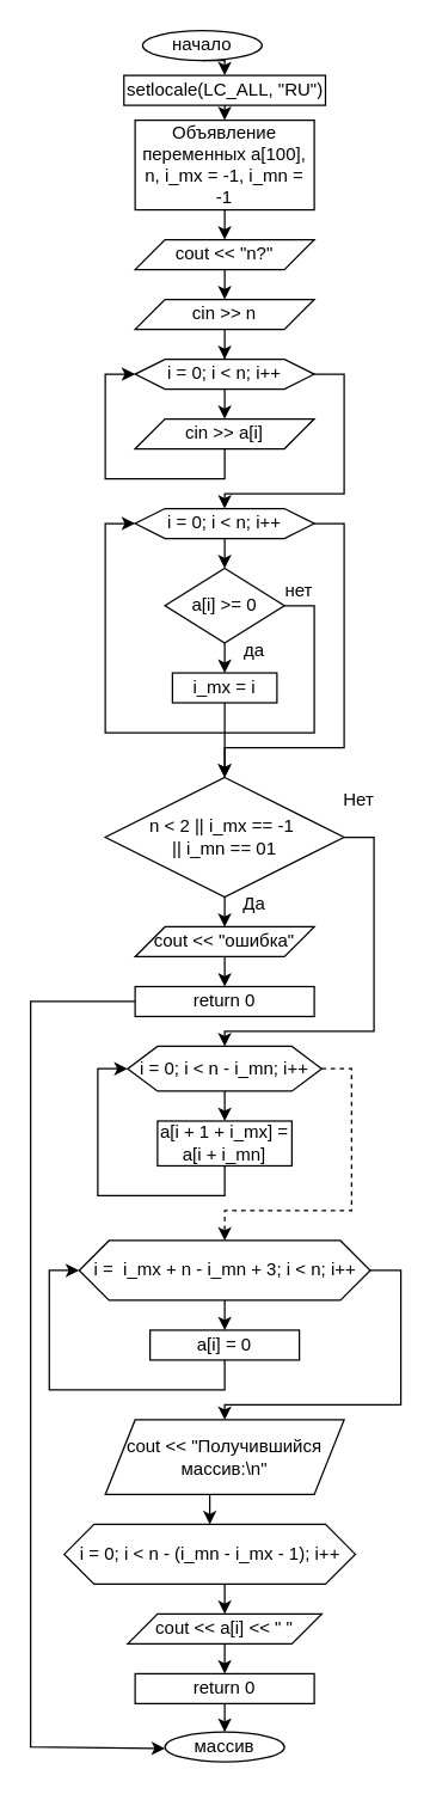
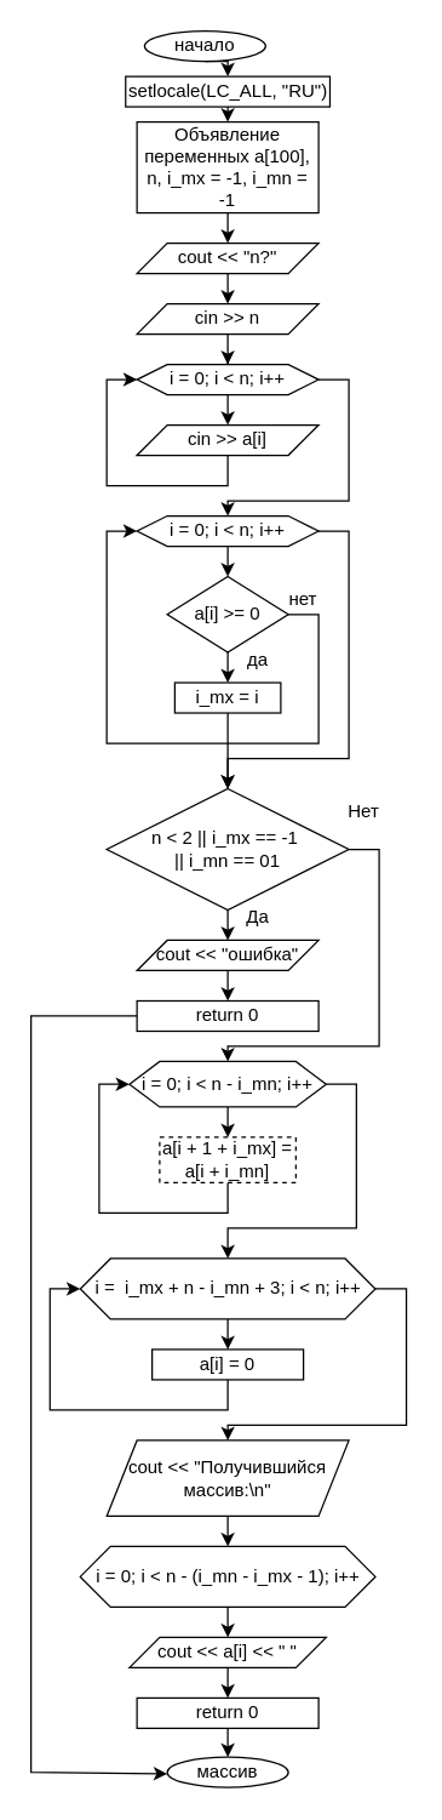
- <mxCell id="41" value="a[i + 1 + i_mx] = a[i + i_mn]" style="rounded=0;whiteSpace=wrap;html=1;" vertex="1" parent="1"><mxGeometry x="105" y="750" width="90" height="30" as="geometry" /></mxCell>
+ <mxCell id="41" value="a[i + 1 + i_mx] = a[i + i_mn]" style="rounded=0;whiteSpace=wrap;html=1;dashed=1;" vertex="1" parent="1"><mxGeometry x="105" y="750" width="90" height="30" as="geometry" /></mxCell>
- <mxCell id="38" style="edgeStyle=orthogonalEdgeStyle;rounded=0;orthogonalLoop=1;jettySize=auto;html=1;exitX=1;exitY=0.5;exitDx=0;exitDy=0;dashed=1;" edge="1" parent="1" source="39" target="44"><mxGeometry relative="1" as="geometry"><Array as="points"><mxPoint x="235" y="715" /><mxPoint x="235" y="810" /><mxPoint x="150" y="810" /></Array></mxGeometry></mxCell>
+ <mxCell id="38" style="edgeStyle=orthogonalEdgeStyle;rounded=0;orthogonalLoop=1;jettySize=auto;html=1;exitX=1;exitY=0.5;exitDx=0;exitDy=0;" edge="1" parent="1" source="39" target="44"><mxGeometry relative="1" as="geometry"><Array as="points"><mxPoint x="235" y="715" /><mxPoint x="235" y="810" /><mxPoint x="150" y="810" /></Array></mxGeometry></mxCell>
- <mxCell id="50" value="i = 0; i &amp;lt; n - (i_mn - i_mx - 1); i++" style="shape=hexagon;perimeter=hexagonPerimeter2;whiteSpace=wrap;html=1;fixedSize=1;" vertex="1" parent="1"><mxGeometry x="42.5" y="1020" width="195" height="40" as="geometry" /></mxCell>
+ <mxCell id="50" value="i = 0; i &amp;lt; n - (i_mn - i_mx - 1); i++" style="shape=hexagon;perimeter=hexagonPerimeter2;whiteSpace=wrap;html=1;fixedSize=1;" vertex="1" parent="1"><mxGeometry x="52.5" y="1020" width="195" height="40" as="geometry" /></mxCell>
